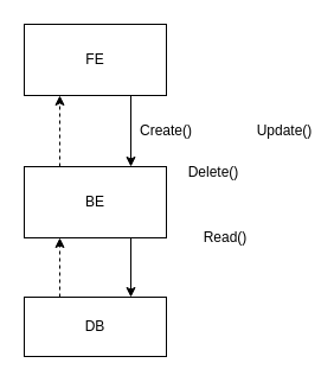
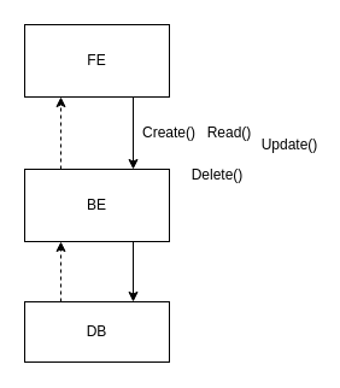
- <mxCell id="11" value="&lt;div&gt;Update()&lt;/div&gt;" style="text;html=1;strokeColor=none;fillColor=none;align=center;verticalAlign=middle;whiteSpace=wrap;rounded=0;" vertex="1" parent="1"><mxGeometry x="220" y="100" width="40" height="20" as="geometry" /></mxCell>
+ <mxCell id="11" value="&lt;div&gt;Update()&lt;/div&gt;" style="text;html=1;strokeColor=none;fillColor=none;align=center;verticalAlign=middle;whiteSpace=wrap;rounded=0;" vertex="1" parent="1"><mxGeometry x="220" y="110" width="40" height="20" as="geometry" /></mxCell>
- <mxCell id="10" value="&lt;div&gt;Read()&lt;/div&gt;" style="text;html=1;strokeColor=none;fillColor=none;align=center;verticalAlign=middle;whiteSpace=wrap;rounded=0;" vertex="1" parent="1"><mxGeometry x="170" y="190" width="40" height="20" as="geometry" /></mxCell>
+ <mxCell id="10" value="&lt;div&gt;Read()&lt;/div&gt;" style="text;html=1;strokeColor=none;fillColor=none;align=center;verticalAlign=middle;whiteSpace=wrap;rounded=0;" vertex="1" parent="1"><mxGeometry x="170" y="100" width="40" height="20" as="geometry" /></mxCell>
